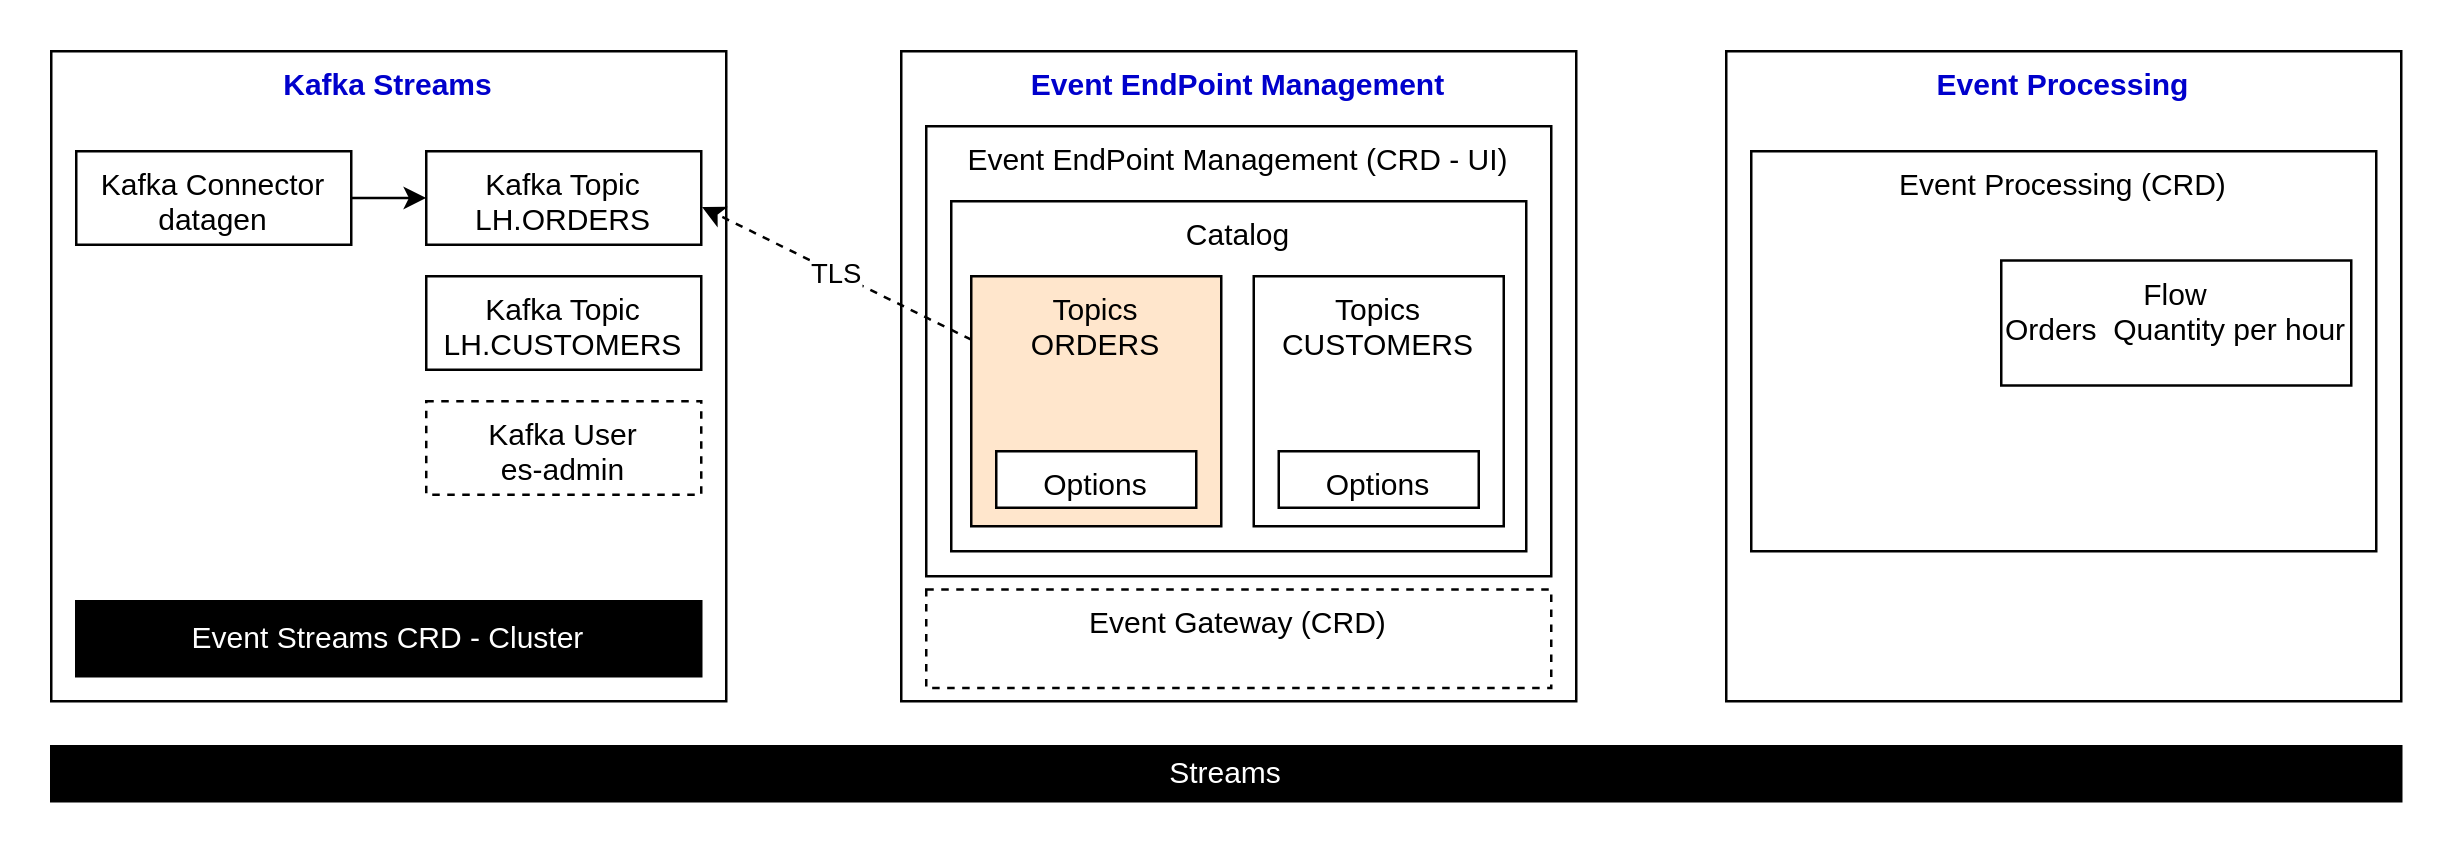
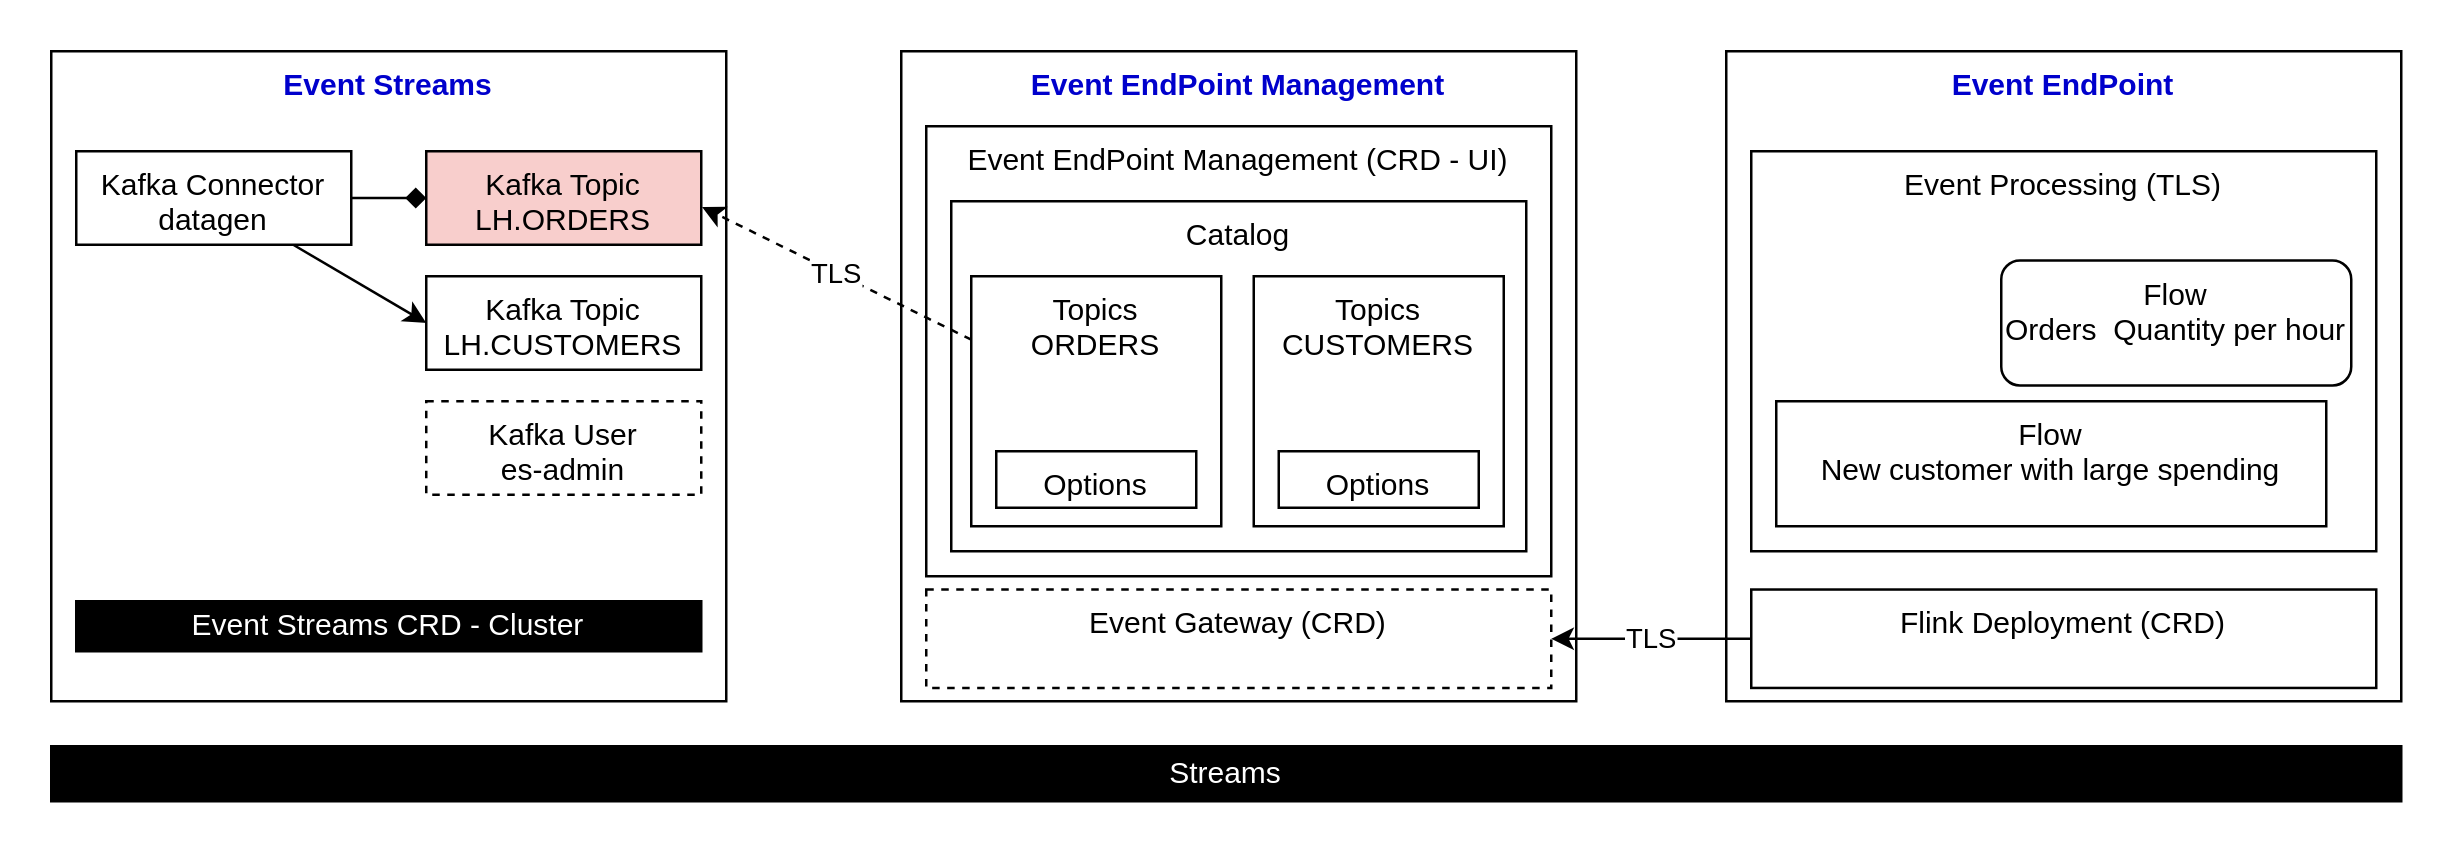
- <mxCell id="2" value="Kafka Streams" style="rounded=0;whiteSpace=wrap;html=1;verticalAlign=top;fontColor=#0000CC;fontStyle=1" vertex="1" parent="1"><mxGeometry x="20" y="20" width="270" height="260" as="geometry" /></mxCell>
+ <mxCell id="2" value="Event Streams" style="rounded=0;whiteSpace=wrap;html=1;verticalAlign=top;fontColor=#0000CC;fontStyle=1" vertex="1" parent="1"><mxGeometry x="20" y="20" width="270" height="260" as="geometry" /></mxCell>
- <mxCell id="13" value="Event Processing" style="rounded=0;whiteSpace=wrap;html=1;verticalAlign=top;fontColor=#0000CC;fontStyle=1" vertex="1" parent="1"><mxGeometry x="690" y="20" width="270" height="260" as="geometry" /></mxCell>
+ <mxCell id="13" value="Event EndPoint" style="rounded=0;whiteSpace=wrap;html=1;verticalAlign=top;fontColor=#0000CC;fontStyle=1" vertex="1" parent="1"><mxGeometry x="690" y="20" width="270" height="260" as="geometry" /></mxCell>
- <mxCell id="14" value="Event Processing (CRD)" style="rounded=0;whiteSpace=wrap;html=1;verticalAlign=top;" vertex="1" parent="1"><mxGeometry x="700" y="60" width="250" height="160" as="geometry" /></mxCell>
+ <mxCell id="14" value="Event Processing (TLS)" style="rounded=0;whiteSpace=wrap;html=1;verticalAlign=top;" vertex="1" parent="1"><mxGeometry x="700" y="60" width="250" height="160" as="geometry" /></mxCell>
- <mxCell id="6" style="rounded=0;orthogonalLoop=1;jettySize=auto;html=1;" edge="1" parent="1" source="8" target="3"><mxGeometry relative="1" as="geometry" /></mxCell>
+ <mxCell id="6" style="rounded=0;orthogonalLoop=1;jettySize=auto;html=1;endArrow=diamond;" edge="1" parent="1" source="8" target="3"><mxGeometry relative="1" as="geometry" /></mxCell>
- <mxCell id="3" value="Kafka Topic&lt;div&gt;LH.ORDERS&lt;/div&gt;" style="rounded=0;whiteSpace=wrap;html=1;verticalAlign=top;" vertex="1" parent="1"><mxGeometry x="170" y="60" width="110" height="37.401" as="geometry" /></mxCell>
+ <mxCell id="3" value="Kafka Topic&lt;div&gt;LH.ORDERS&lt;/div&gt;" style="rounded=0;whiteSpace=wrap;html=1;verticalAlign=top;fillColor=#f8cecc;" vertex="1" parent="1"><mxGeometry x="170" y="60" width="110" height="37.401" as="geometry" /></mxCell>
+ <mxCell id="7" style="rounded=0;orthogonalLoop=1;jettySize=auto;html=1;entryX=0;entryY=0.5;entryDx=0;entryDy=0;" edge="1" parent="1" source="8" target="4"><mxGeometry relative="1" as="geometry" /></mxCell>
- <mxCell id="25" value="Flow&lt;br&gt;&lt;div&gt;&lt;span style=&quot;background-color: transparent; color: light-dark(rgb(0, 0, 0), rgb(255, 255, 255));&quot;&gt;Orders&lt;/span&gt;&lt;span style=&quot;background-color: transparent; color: light-dark(rgb(0, 0, 0), rgb(255, 255, 255));&quot;&gt;&amp;nbsp;&amp;nbsp;&lt;/span&gt;Quantity per hour&lt;/div&gt;" style="rounded=0;whiteSpace=wrap;html=1;verticalAlign=top;" vertex="1" parent="1"><mxGeometry x="800" y="103.7" width="140" height="50" as="geometry" /></mxCell>
+ <mxCell id="25" value="Flow&lt;br&gt;&lt;div&gt;&lt;span style=&quot;background-color: transparent; color: light-dark(rgb(0, 0, 0), rgb(255, 255, 255));&quot;&gt;Orders&lt;/span&gt;&lt;span style=&quot;background-color: transparent; color: light-dark(rgb(0, 0, 0), rgb(255, 255, 255));&quot;&gt;&amp;nbsp;&amp;nbsp;&lt;/span&gt;Quantity per hour&lt;/div&gt;" style="whiteSpace=wrap;html=1;verticalAlign=top;rounded=1;" vertex="1" parent="1"><mxGeometry x="800" y="103.7" width="140" height="50" as="geometry" /></mxCell>
- <mxCell id="20" value="Topics&lt;div&gt;ORDERS&lt;/div&gt;" style="rounded=0;whiteSpace=wrap;html=1;verticalAlign=top;fillColor=#ffe6cc;" vertex="1" parent="1"><mxGeometry x="388" y="110" width="100" height="100" as="geometry" /></mxCell>
+ <mxCell id="20" value="Topics&lt;div&gt;ORDERS&lt;/div&gt;" style="rounded=0;whiteSpace=wrap;html=1;verticalAlign=top;" vertex="1" parent="1"><mxGeometry x="388" y="110" width="100" height="100" as="geometry" /></mxCell>
+ <mxCell id="24" value="Flow&lt;div&gt;New customer with large spending&lt;/div&gt;" style="rounded=0;whiteSpace=wrap;html=1;verticalAlign=top;" vertex="1" parent="1"><mxGeometry x="710" y="160" width="220" height="50" as="geometry" /></mxCell>
- <mxCell id="10" value="Event Streams CRD - Cluster" style="rounded=0;whiteSpace=wrap;html=1;fillColor=light-dark(#000000,#000000);fontColor=#FFFFFF;" vertex="1" parent="1"><mxGeometry x="30" y="240" width="250" height="30" as="geometry" /></mxCell>
+ <mxCell id="10" value="Event Streams CRD - Cluster" style="rounded=0;whiteSpace=wrap;html=1;fillColor=light-dark(#000000,#000000);fontColor=#FFFFFF;" vertex="1" parent="1"><mxGeometry x="30" y="240" width="250" height="20" as="geometry" /></mxCell>
+ <mxCell id="15" value="TLS" style="rounded=0;orthogonalLoop=1;jettySize=auto;html=1;entryX=1;entryY=0.5;entryDx=0;entryDy=0;" edge="1" parent="1" source="16" target="12"><mxGeometry relative="1" as="geometry" /></mxCell>
+ <mxCell id="16" value="Flink Deployment (CRD)" style="rounded=0;whiteSpace=wrap;html=1;verticalAlign=top;" vertex="1" parent="1"><mxGeometry x="700" y="235.315" width="250" height="39.37" as="geometry" /></mxCell>
